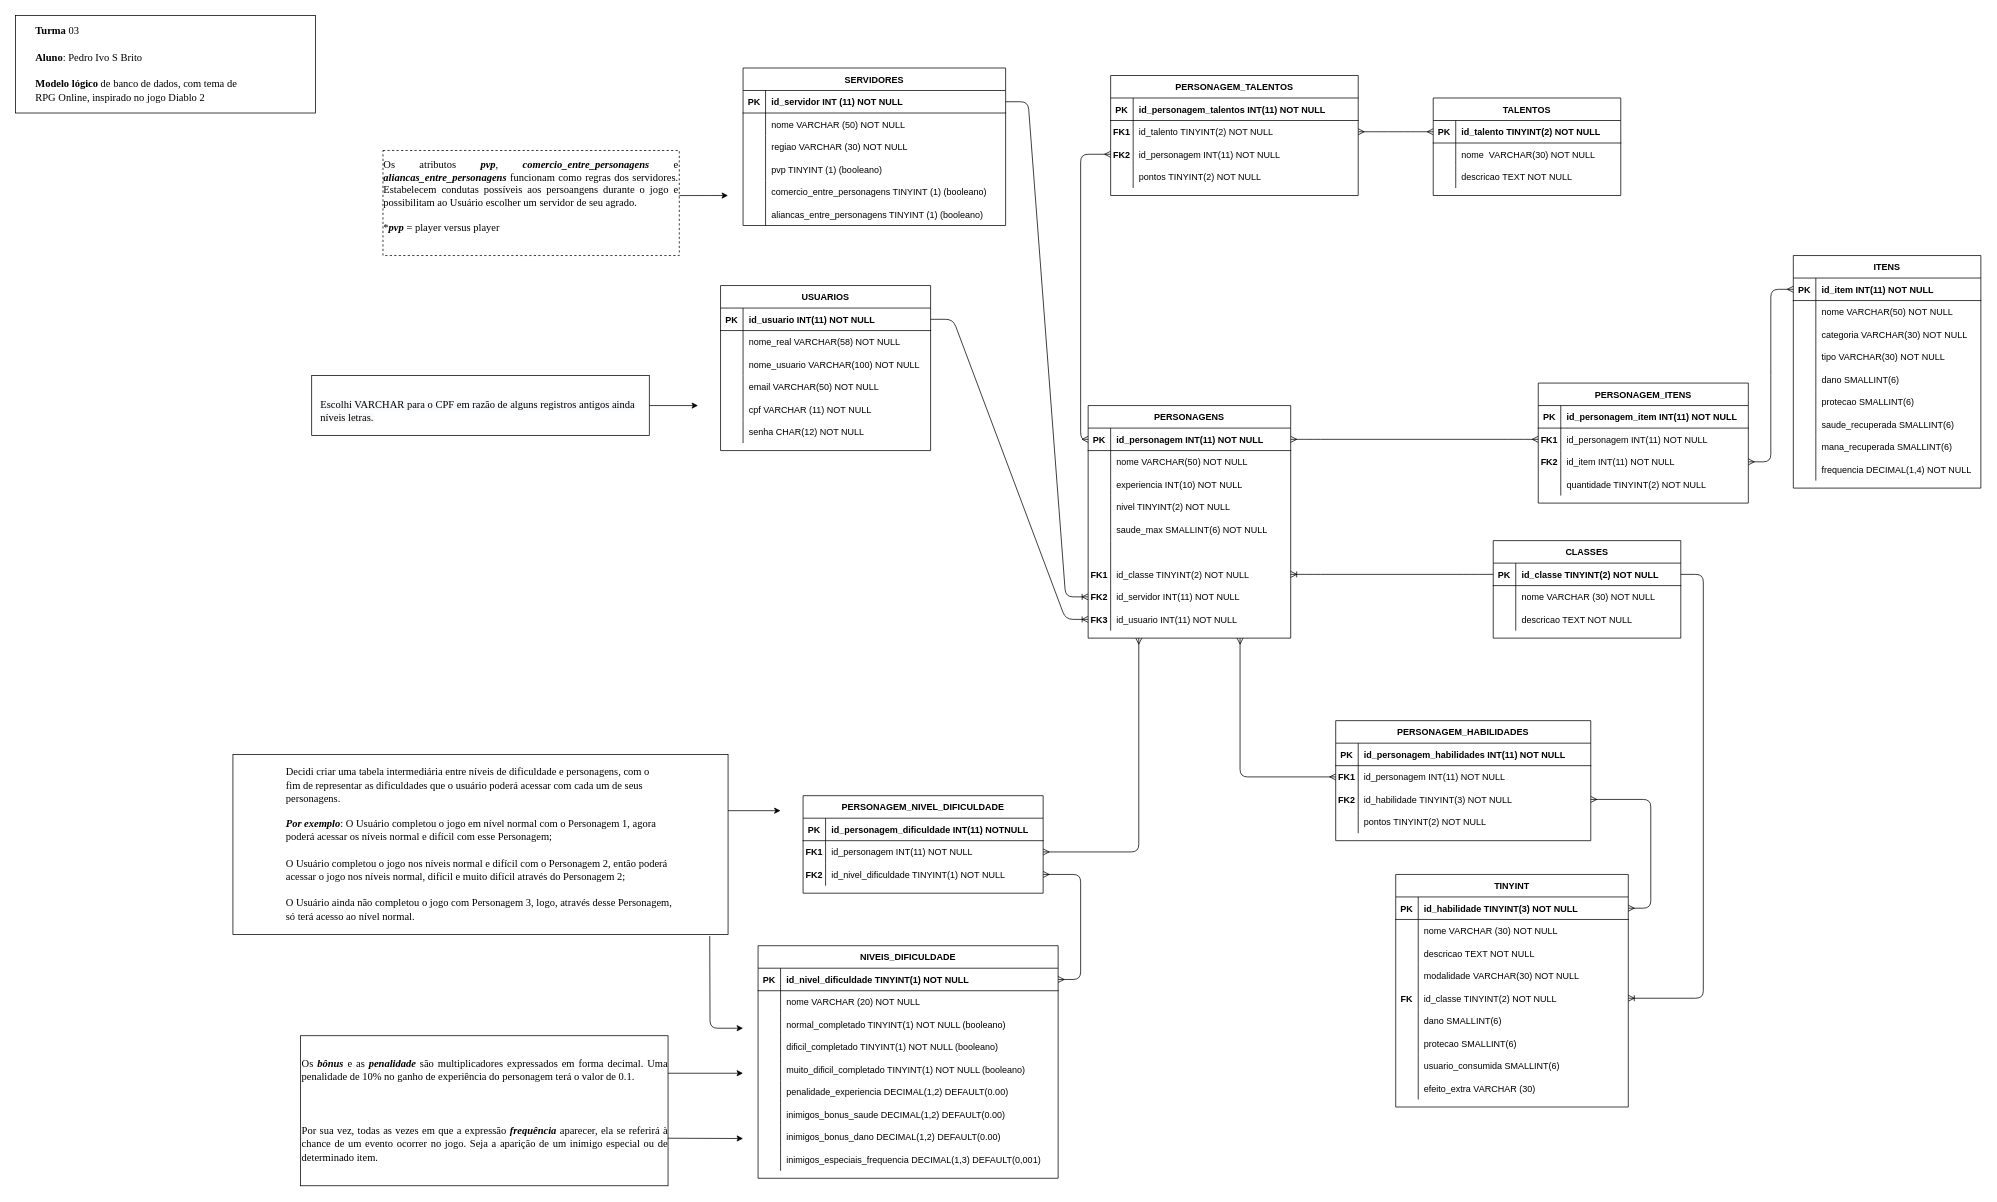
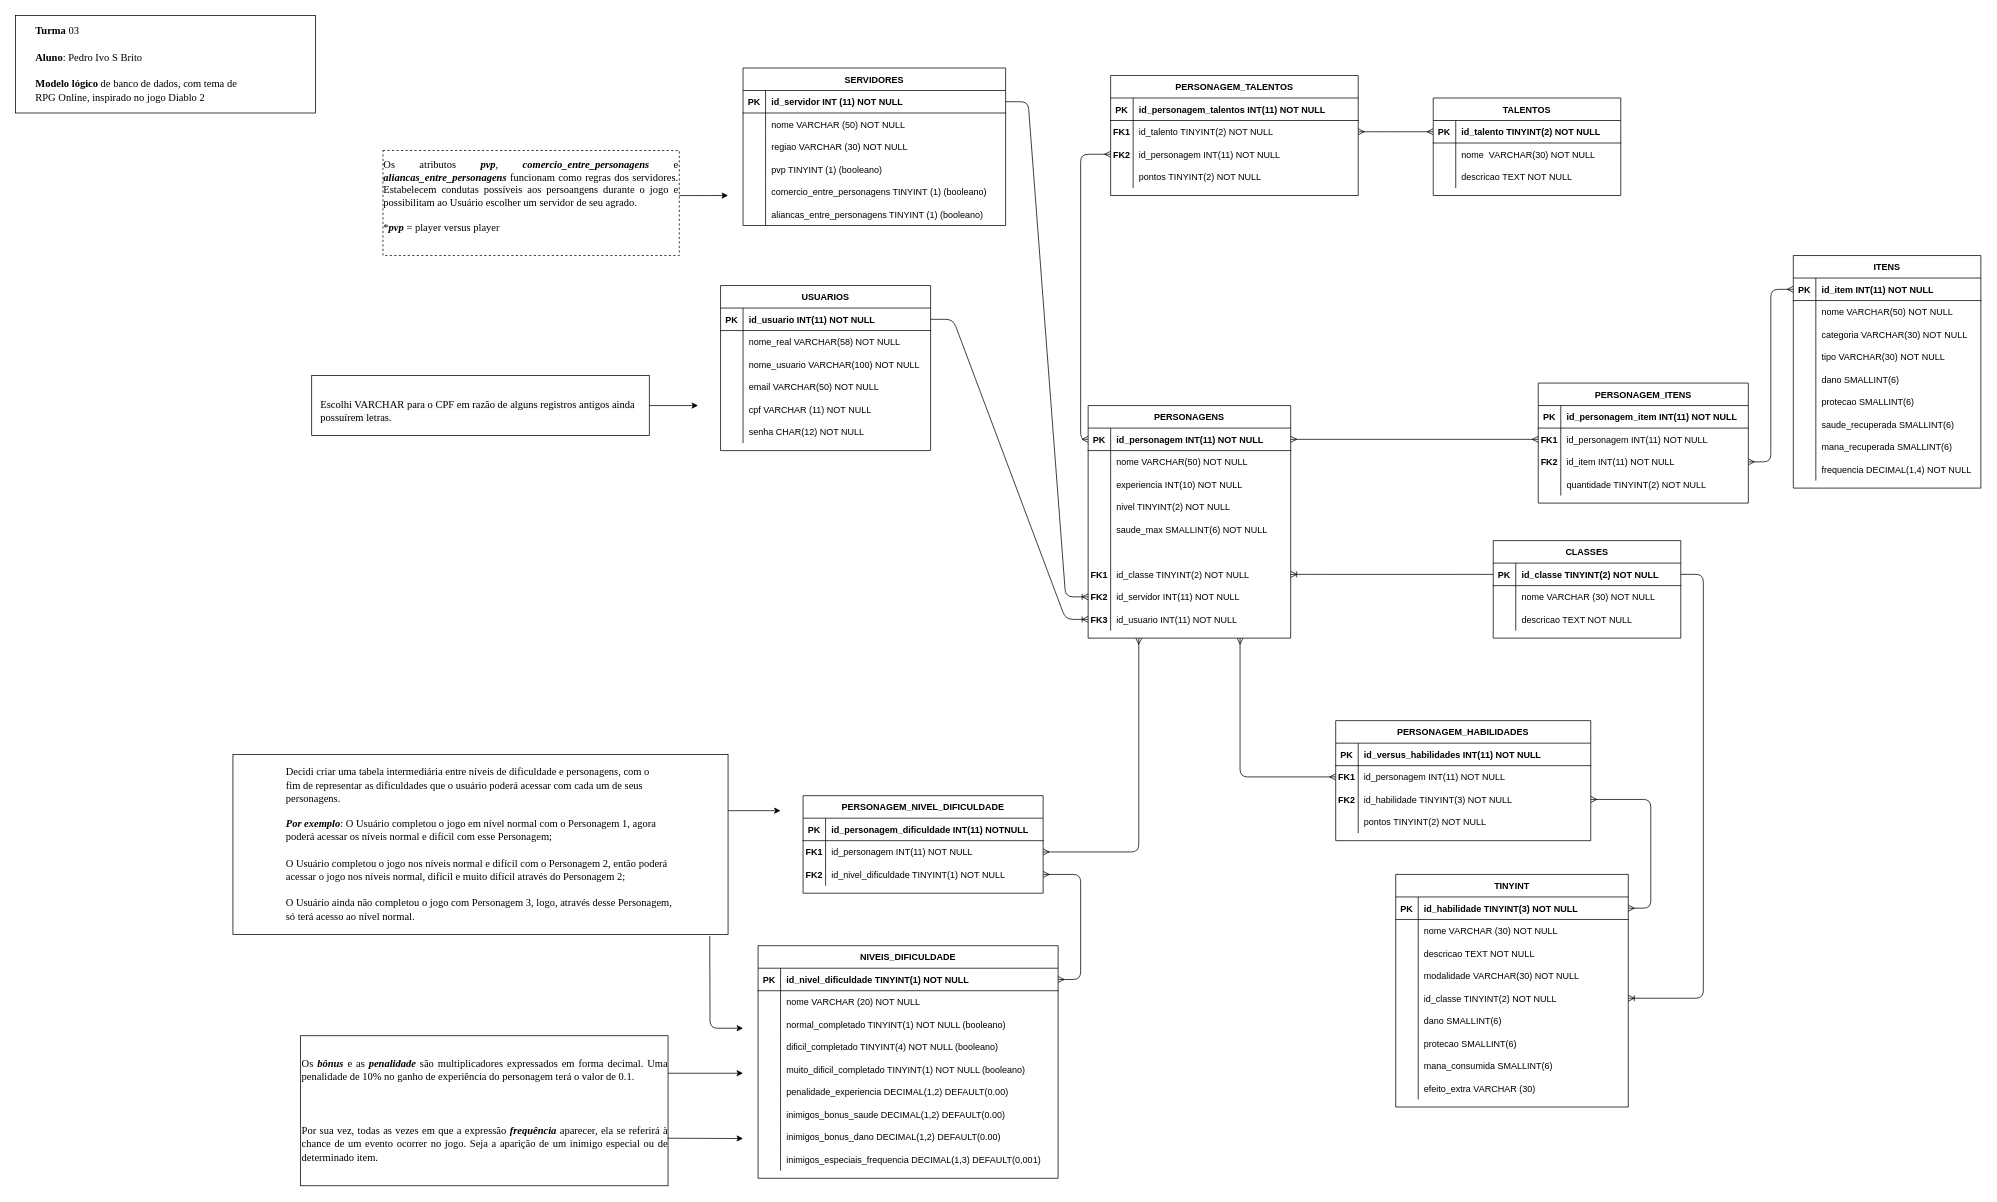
- <mxCell id="236" value="&lt;span style=&quot;color: rgb(0 , 0 , 0) ; font-style: normal ; font-weight: 400 ; letter-spacing: normal ; text-align: center ; text-indent: 0px ; text-transform: none ; word-spacing: 0px ; background-color: rgb(248 , 249 , 250) ; display: inline ; float: none&quot;&gt;&lt;font face=&quot;Verdana&quot; style=&quot;font-size: 14px&quot;&gt;Escolhi VARCHAR para o CPF em razão de alguns registros antigos ainda níveis letras.&lt;/font&gt;&lt;/span&gt;" style="text;whiteSpace=wrap;html=1;" parent="1" vertex="1"><mxGeometry x="425" y="525" width="430" height="30" as="geometry" /></mxCell>
+ <mxCell id="236" value="&lt;span style=&quot;color: rgb(0 , 0 , 0) ; font-style: normal ; font-weight: 400 ; letter-spacing: normal ; text-align: center ; text-indent: 0px ; text-transform: none ; word-spacing: 0px ; background-color: rgb(248 , 249 , 250) ; display: inline ; float: none&quot;&gt;&lt;font face=&quot;Verdana&quot; style=&quot;font-size: 14px&quot;&gt;Escolhi VARCHAR para o CPF em razão de alguns registros antigos ainda possuírem letras.&lt;/font&gt;&lt;/span&gt;" style="text;whiteSpace=wrap;html=1;" parent="1" vertex="1"><mxGeometry x="425" y="525" width="430" height="30" as="geometry" /></mxCell>
- <mxCell id="177" value="id_personagem_habilidades INT(11) NOT NULL" style="shape=partialRectangle;connectable=0;fillColor=none;top=0;left=0;bottom=0;right=0;align=left;spacingLeft=6;fontStyle=1;overflow=hidden;" parent="175" vertex="1"><mxGeometry x="30" width="310" height="30" as="geometry" /></mxCell>
+ <mxCell id="177" value="id_versus_habilidades INT(11) NOT NULL" style="shape=partialRectangle;connectable=0;fillColor=none;top=0;left=0;bottom=0;right=0;align=left;spacingLeft=6;fontStyle=1;overflow=hidden;" parent="175" vertex="1"><mxGeometry x="30" width="310" height="30" as="geometry" /></mxCell>
- <mxCell id="100" value="FK" style="shape=partialRectangle;connectable=0;fillColor=none;top=0;left=0;bottom=0;right=0;editable=1;overflow=hidden;fontStyle=1" parent="99" vertex="1"><mxGeometry width="30" height="30" as="geometry" /></mxCell>
- <mxCell id="126" value="dificil_completado TINYINT(1) NOT NULL (booleano)" style="shape=partialRectangle;connectable=0;fillColor=none;top=0;left=0;bottom=0;right=0;align=left;spacingLeft=6;overflow=hidden;" parent="124" vertex="1"><mxGeometry x="30" width="370" height="30" as="geometry" /></mxCell>
+ <mxCell id="126" value="dificil_completado TINYINT(4) NOT NULL (booleano)" style="shape=partialRectangle;connectable=0;fillColor=none;top=0;left=0;bottom=0;right=0;align=left;spacingLeft=6;overflow=hidden;" parent="124" vertex="1"><mxGeometry x="30" width="370" height="30" as="geometry" /></mxCell>
- <mxCell id="110" value="usuario_consumida SMALLINT(6)" style="shape=partialRectangle;connectable=0;fillColor=none;top=0;left=0;bottom=0;right=0;align=left;spacingLeft=6;overflow=hidden;" parent="108" vertex="1"><mxGeometry x="30" width="280" height="30" as="geometry" /></mxCell>
+ <mxCell id="110" value="mana_consumida SMALLINT(6)" style="shape=partialRectangle;connectable=0;fillColor=none;top=0;left=0;bottom=0;right=0;align=left;spacingLeft=6;overflow=hidden;" parent="108" vertex="1"><mxGeometry x="30" width="280" height="30" as="geometry" /></mxCell>
